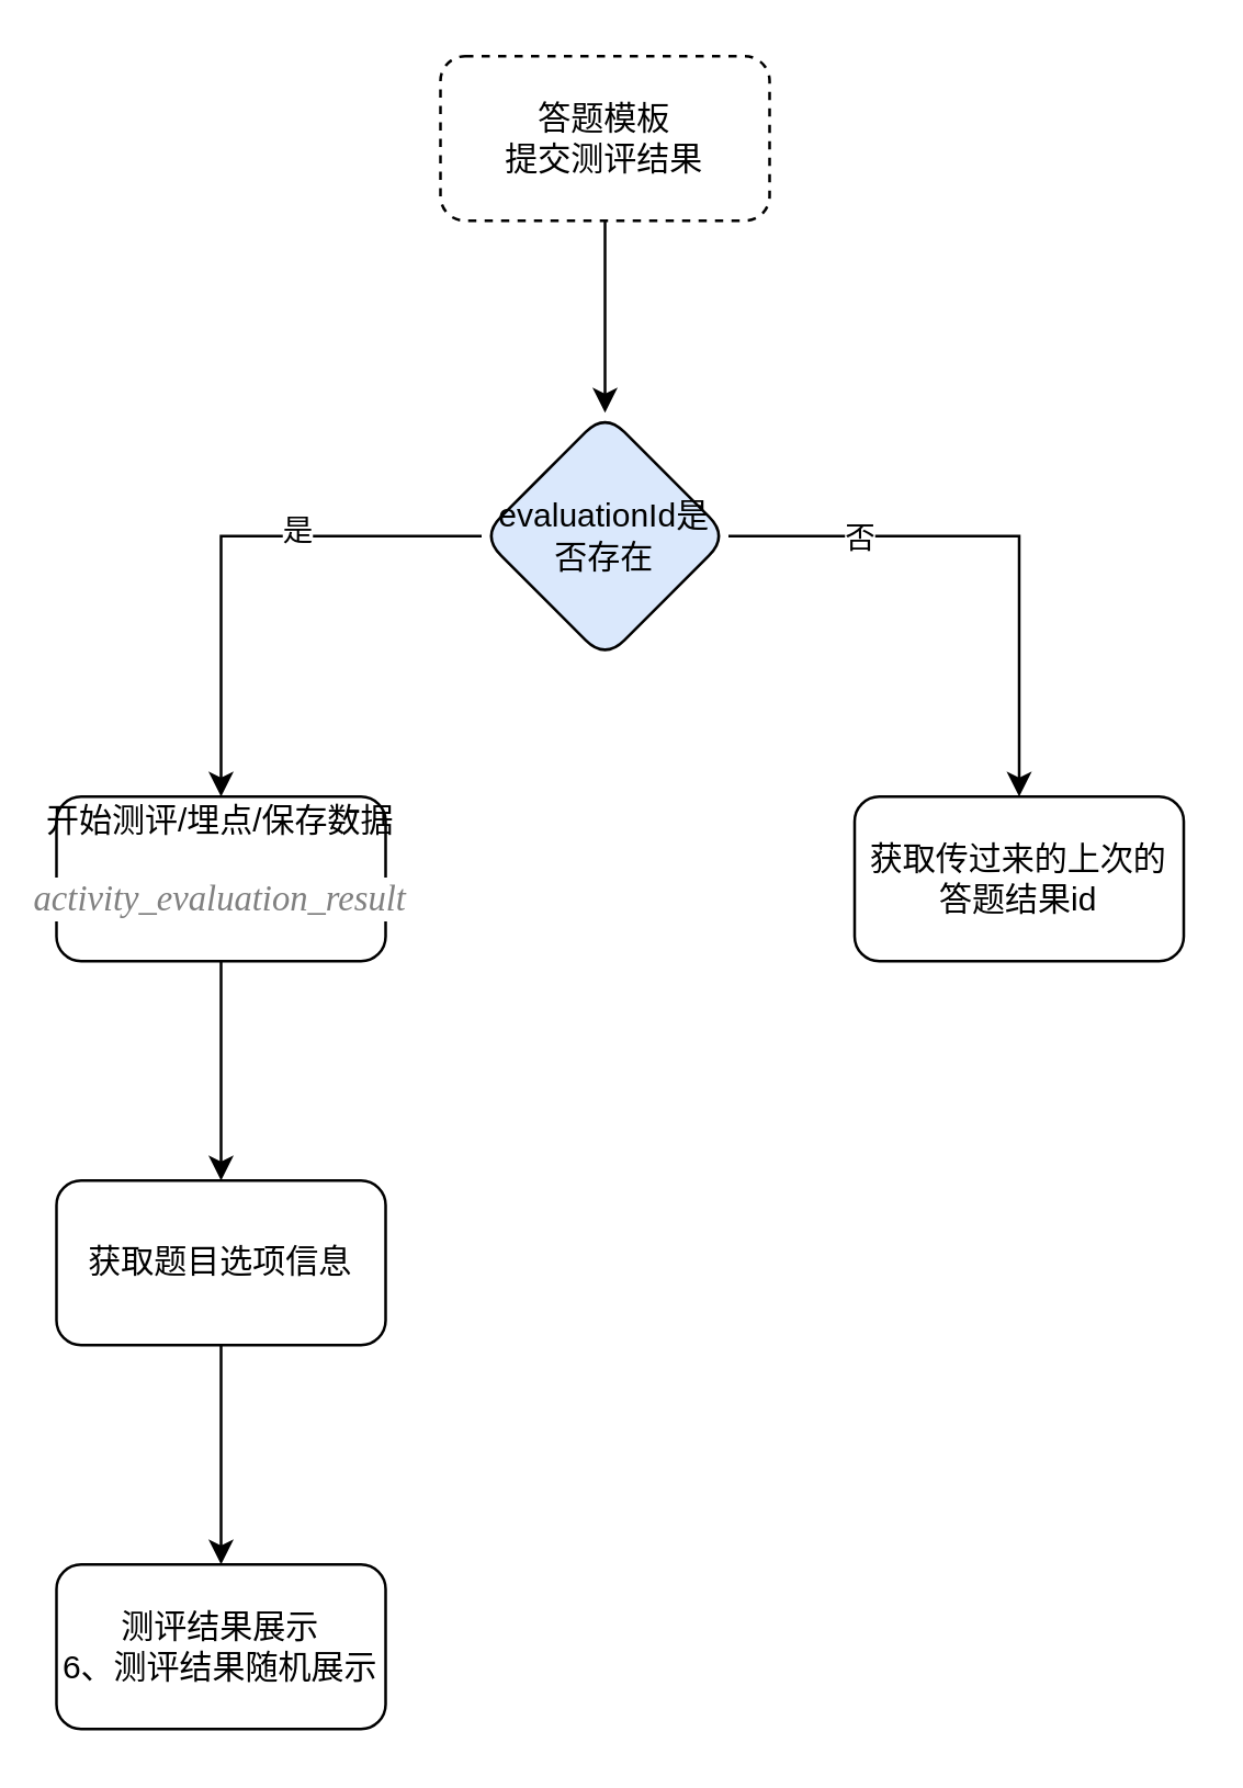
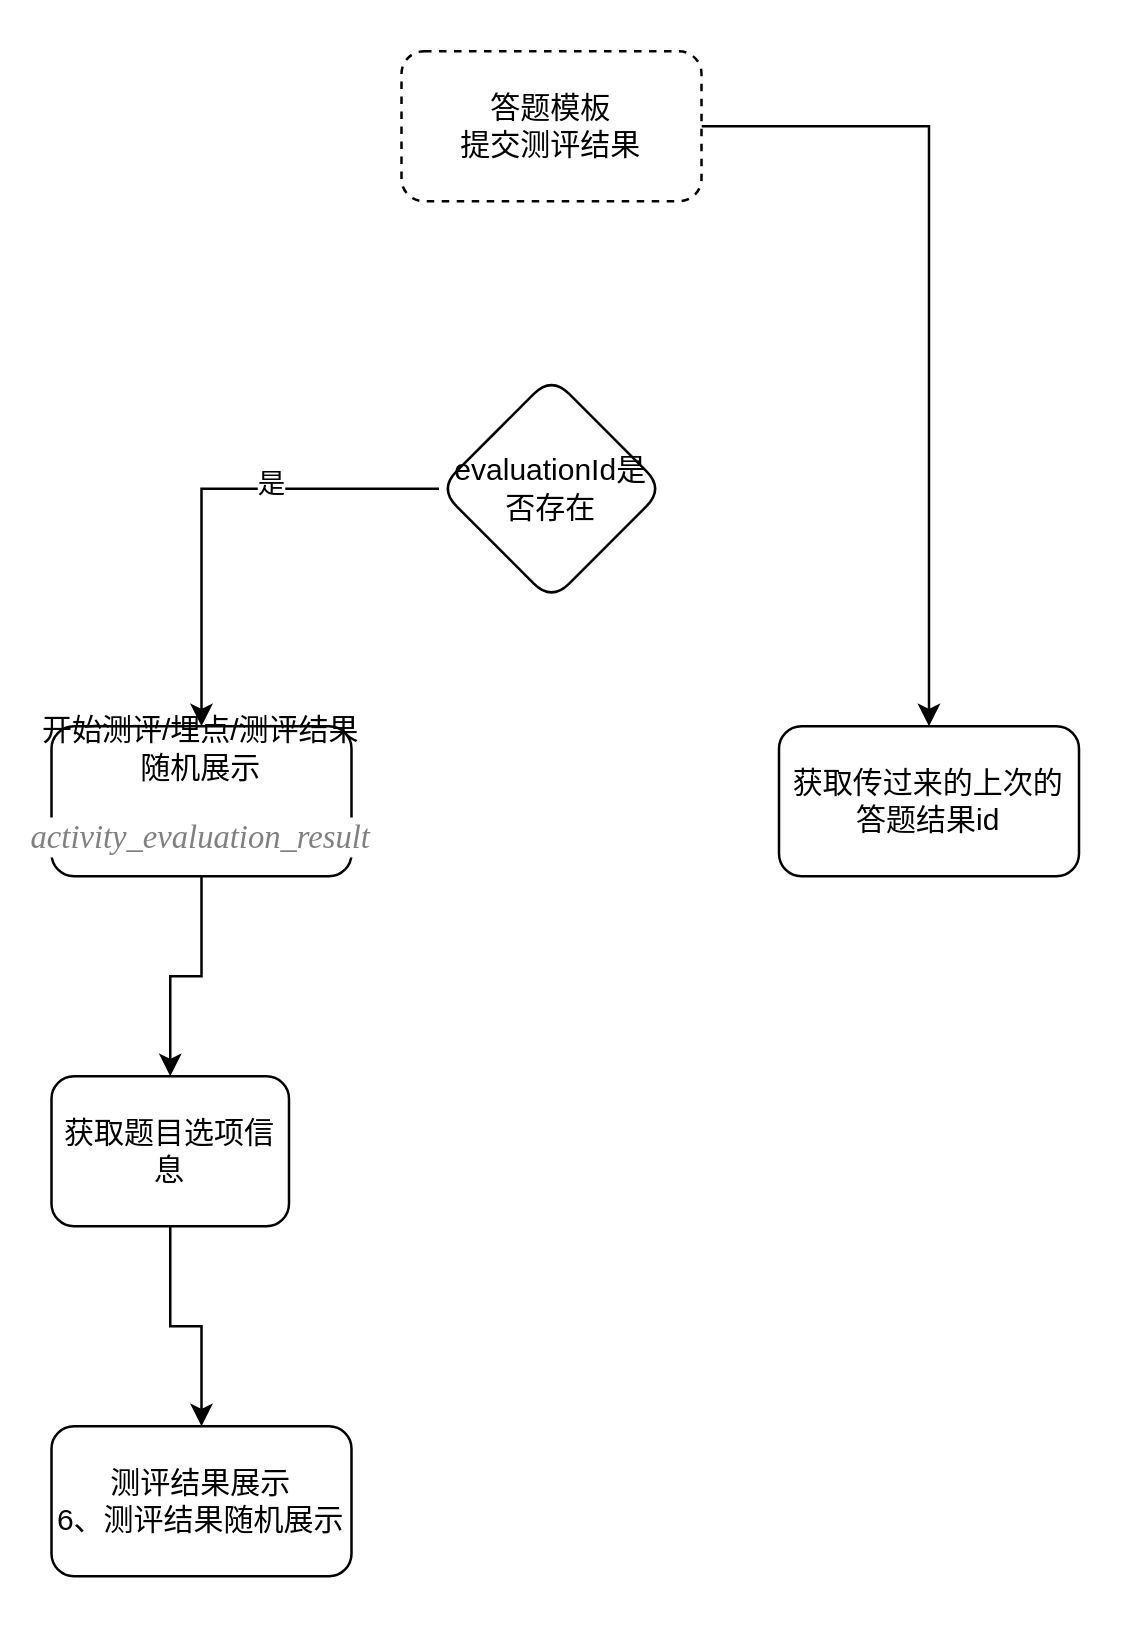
- <mxCell id="2" value="" style="edgeStyle=orthogonalEdgeStyle;rounded=0;orthogonalLoop=1;jettySize=auto;html=1;" edge="1" parent="1" source="3" target="8"><mxGeometry relative="1" as="geometry" /></mxCell>
+ <mxCell id="2" value="" style="edgeStyle=orthogonalEdgeStyle;rounded=0;orthogonalLoop=1;jettySize=auto;html=1;" edge="1" parent="1" source="3" target="11"><mxGeometry relative="1" as="geometry" /></mxCell>
- <mxCell id="8" value="evaluationId是否存在" style="rhombus;whiteSpace=wrap;html=1;rounded=1;fillColor=#dae8fc;" vertex="1" parent="1"><mxGeometry x="175" y="150" width="90" height="90" as="geometry" /></mxCell>
+ <mxCell id="8" value="evaluationId是否存在" style="rhombus;whiteSpace=wrap;html=1;rounded=1;" vertex="1" parent="1"><mxGeometry x="175" y="150" width="90" height="90" as="geometry" /></mxCell>
- <mxCell id="6" value="" style="edgeStyle=orthogonalEdgeStyle;rounded=0;orthogonalLoop=1;jettySize=auto;html=1;" edge="1" parent="1" source="8" target="11"><mxGeometry relative="1" as="geometry" /></mxCell>
- <mxCell id="7" value="否" style="edgeLabel;html=1;align=center;verticalAlign=middle;resizable=0;points=[];" vertex="1" connectable="0" parent="6"><mxGeometry x="-0.537" relative="1" as="geometry"><mxPoint as="offset" /></mxGeometry></mxCell>
- <mxCell id="10" value="开始测评/埋点/保存数据&lt;br&gt;&lt;pre style=&quot;background-color: rgb(255 , 255 , 255) ; font-family: &amp;#34;jetbrains mono&amp;#34; ; font-size: 9.8pt&quot;&gt;&lt;span style=&quot;color: #808080 ; font-style: italic&quot;&gt;activity_evaluation_result&lt;/span&gt;&lt;/pre&gt;" style="whiteSpace=wrap;html=1;rounded=1;" vertex="1" parent="1"><mxGeometry x="20" y="290" width="120" height="60" as="geometry" /></mxCell>
+ <mxCell id="10" value="开始测评/埋点/测评结果随机展示&lt;br&gt;&lt;pre style=&quot;background-color: rgb(255 , 255 , 255) ; font-family: &amp;#34;jetbrains mono&amp;#34; ; font-size: 9.8pt&quot;&gt;&lt;span style=&quot;color: #808080 ; font-style: italic&quot;&gt;activity_evaluation_result&lt;/span&gt;&lt;/pre&gt;" style="whiteSpace=wrap;html=1;rounded=1;" vertex="1" parent="1"><mxGeometry x="20" y="290" width="120" height="60" as="geometry" /></mxCell>
- <mxCell id="13" value="获取题目选项信息" style="whiteSpace=wrap;html=1;rounded=1;" vertex="1" parent="1"><mxGeometry x="20" y="430" width="120" height="60" as="geometry" /></mxCell>
+ <mxCell id="13" value="获取题目选项信息" style="whiteSpace=wrap;html=1;rounded=1;" vertex="1" parent="1"><mxGeometry x="20" y="430" width="95" height="60" as="geometry" /></mxCell>
